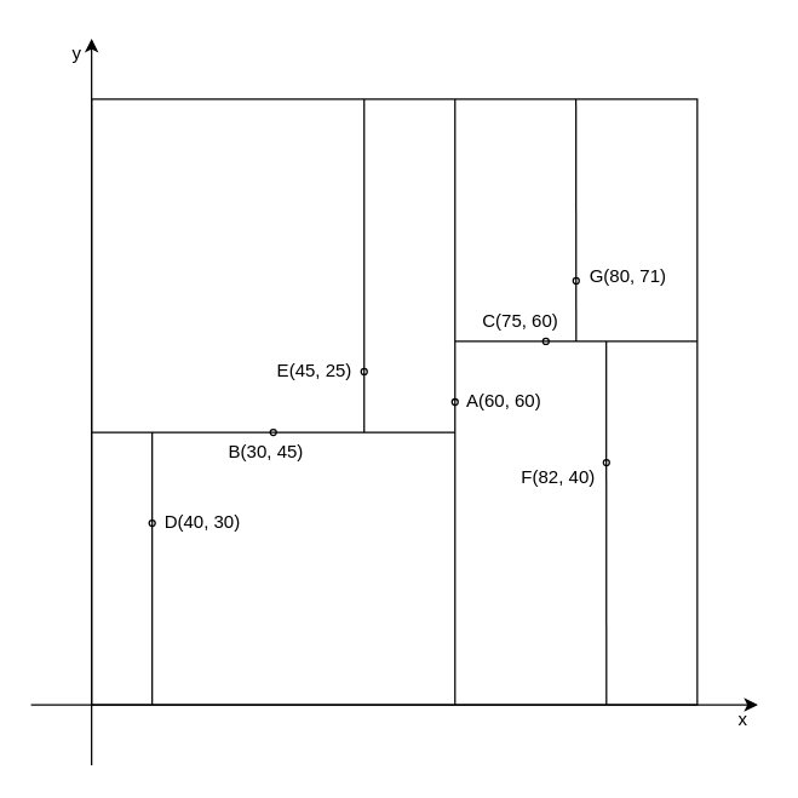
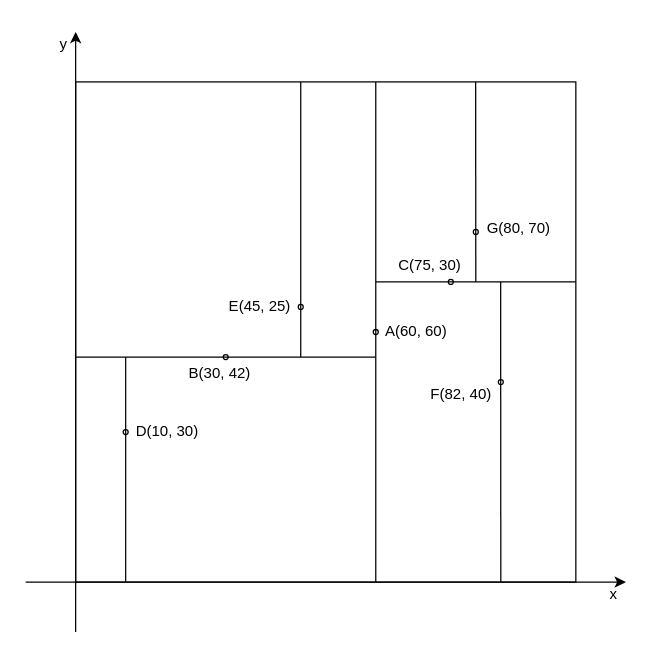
- <mxCell id="23" value="G(80, 71)" style="text;html=1;align=center;verticalAlign=middle;resizable=0;points=[];autosize=1;strokeColor=none;fillColor=none;" vertex="1" parent="1"><mxGeometry x="379" y="169" width="69" height="26" as="geometry" /></mxCell>
+ <mxCell id="23" value="G(80, 70)" style="text;html=1;align=center;verticalAlign=middle;resizable=0;points=[];autosize=1;strokeColor=none;fillColor=none;" vertex="1" parent="1"><mxGeometry x="379" y="169" width="69" height="26" as="geometry" /></mxCell>
- <mxCell id="19" value="C(75, 60)" style="text;html=1;align=center;verticalAlign=middle;resizable=0;points=[];autosize=1;strokeColor=none;fillColor=none;" vertex="1" parent="1"><mxGeometry x="308" y="197" width="70" height="30" as="geometry" /></mxCell>
+ <mxCell id="19" value="C(75, 30)" style="text;html=1;align=center;verticalAlign=middle;resizable=0;points=[];autosize=1;strokeColor=none;fillColor=none;" vertex="1" parent="1"><mxGeometry x="308" y="197" width="70" height="30" as="geometry" /></mxCell>
- <mxCell id="18" value="B(30, 45)" style="text;html=1;align=center;verticalAlign=middle;resizable=0;points=[];autosize=1;strokeColor=none;fillColor=none;" vertex="1" parent="1"><mxGeometry x="140" y="283" width="70" height="30" as="geometry" /></mxCell>
+ <mxCell id="18" value="B(30, 42)" style="text;html=1;align=center;verticalAlign=middle;resizable=0;points=[];autosize=1;strokeColor=none;fillColor=none;" vertex="1" parent="1"><mxGeometry x="140" y="283" width="70" height="30" as="geometry" /></mxCell>
- <mxCell id="20" value="D(40, 30)" style="text;html=1;align=center;verticalAlign=middle;resizable=0;points=[];autosize=1;strokeColor=none;fillColor=none;" vertex="1" parent="1"><mxGeometry x="98" y="330" width="70" height="30" as="geometry" /></mxCell>
+ <mxCell id="20" value="D(10, 30)" style="text;html=1;align=center;verticalAlign=middle;resizable=0;points=[];autosize=1;strokeColor=none;fillColor=none;" vertex="1" parent="1"><mxGeometry x="98" y="330" width="70" height="30" as="geometry" /></mxCell>
